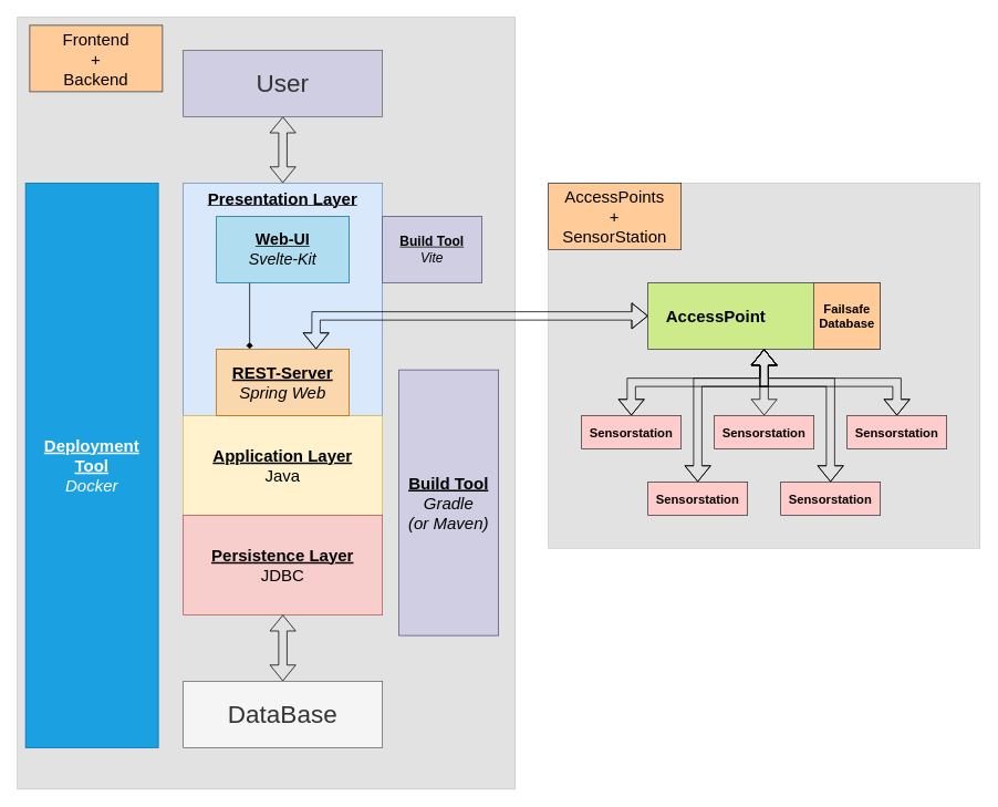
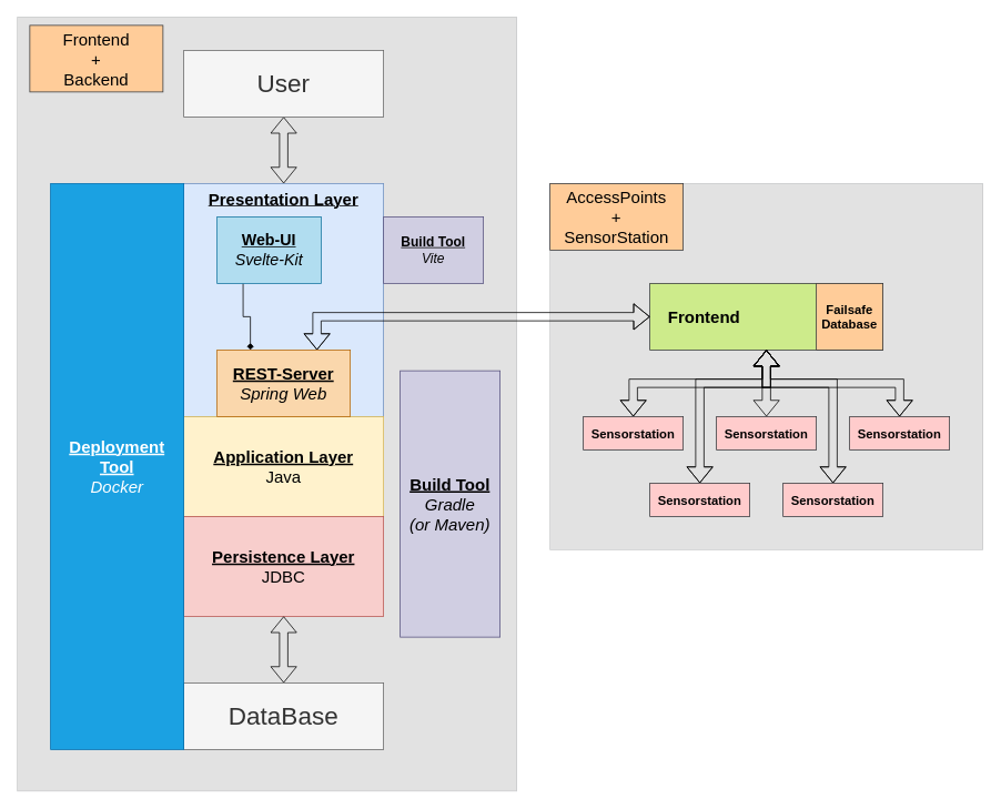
- <mxCell id="12" value="&lt;font style=&quot;font-size: 30px;&quot;&gt;User&lt;/font&gt;" style="rounded=0;whiteSpace=wrap;html=1;fillColor=#d0cee2;fontColor=#333333;strokeColor=#666666;movable=0;resizable=0;rotatable=0;deletable=0;editable=0;locked=1;connectable=0;" parent="1" vertex="1"><mxGeometry x="220" y="60" width="240" height="80" as="geometry" /></mxCell>
+ <mxCell id="12" value="&lt;font style=&quot;font-size: 30px;&quot;&gt;User&lt;/font&gt;" style="rounded=0;whiteSpace=wrap;html=1;fillColor=#f5f5f5;fontColor=#333333;strokeColor=#666666;movable=0;resizable=0;rotatable=0;deletable=0;editable=0;locked=1;connectable=0;" parent="1" vertex="1"><mxGeometry x="220" y="60" width="240" height="80" as="geometry" /></mxCell>
- <mxCell id="8" value="&lt;font style=&quot;font-size: 19px;&quot;&gt;&lt;b&gt;&lt;u&gt;Web-UI&lt;/u&gt;&lt;/b&gt;&lt;br&gt;&lt;i&gt;Svelte-Kit&lt;/i&gt;&lt;/font&gt;" style="rounded=0;whiteSpace=wrap;html=1;labelBackgroundColor=none;fontSize=11;fillColor=#b1ddf0;strokeColor=#10739e;movable=0;resizable=0;rotatable=0;deletable=0;editable=0;locked=1;connectable=0;" parent="1" vertex="1"><mxGeometry x="260" y="260" width="160" height="80" as="geometry" /></mxCell>
+ <mxCell id="8" value="&lt;font style=&quot;font-size: 19px;&quot;&gt;&lt;b&gt;&lt;u&gt;Web-UI&lt;/u&gt;&lt;/b&gt;&lt;br&gt;&lt;i&gt;Svelte-Kit&lt;/i&gt;&lt;/font&gt;" style="rounded=0;whiteSpace=wrap;html=1;labelBackgroundColor=none;fontSize=11;fillColor=#b1ddf0;strokeColor=#10739e;movable=0;resizable=0;rotatable=0;deletable=0;editable=0;locked=1;connectable=0;" parent="1" vertex="1"><mxGeometry x="260" y="260" width="125" height="80" as="geometry" /></mxCell>
- <mxCell id="18" value="&lt;b&gt;&lt;font style=&quot;font-size: 20px;&quot;&gt;AccessPoint&lt;/font&gt;&lt;/b&gt;" style="rounded=0;whiteSpace=wrap;html=1;fillColor=#cdeb8b;strokeColor=#36393d;horizontal=1;verticalAlign=middle;align=left;spacingLeft=20;movable=0;resizable=0;rotatable=0;deletable=0;editable=0;locked=1;connectable=0;" parent="1" vertex="1"><mxGeometry x="780" y="340" width="280" height="80" as="geometry" /></mxCell>
+ <mxCell id="18" value="&lt;b&gt;&lt;font style=&quot;font-size: 20px;&quot;&gt;Frontend&lt;/font&gt;&lt;/b&gt;" style="rounded=0;whiteSpace=wrap;html=1;fillColor=#cdeb8b;strokeColor=#36393d;horizontal=1;verticalAlign=middle;align=left;spacingLeft=20;movable=0;resizable=0;rotatable=0;deletable=0;editable=0;locked=1;connectable=0;" parent="1" vertex="1"><mxGeometry x="780" y="340" width="280" height="80" as="geometry" /></mxCell>
- <mxCell id="15" value="&lt;font style=&quot;font-size: 20px;&quot;&gt;&lt;u style=&quot;font-weight: bold;&quot;&gt;Deployment Tool&lt;/u&gt;&lt;br&gt;&lt;i&gt;Docker&lt;/i&gt;&lt;/font&gt;" style="rounded=0;whiteSpace=wrap;html=1;fillColor=#1ba1e2;strokeColor=#006EAF;fontColor=#ffffff;movable=0;resizable=0;rotatable=0;deletable=0;editable=0;locked=1;connectable=0;" parent="1" vertex="1"><mxGeometry x="30" y="220" width="160" height="680" as="geometry" /></mxCell>
+ <mxCell id="15" value="&lt;font style=&quot;font-size: 20px;&quot;&gt;&lt;u style=&quot;font-weight: bold;&quot;&gt;Deployment Tool&lt;/u&gt;&lt;br&gt;&lt;i&gt;Docker&lt;/i&gt;&lt;/font&gt;" style="rounded=0;whiteSpace=wrap;html=1;fillColor=#1ba1e2;strokeColor=#006EAF;fontColor=#ffffff;movable=0;resizable=0;rotatable=0;deletable=0;editable=0;locked=1;connectable=0;" parent="1" vertex="1"><mxGeometry x="60" y="220" width="160" height="680" as="geometry" /></mxCell>
